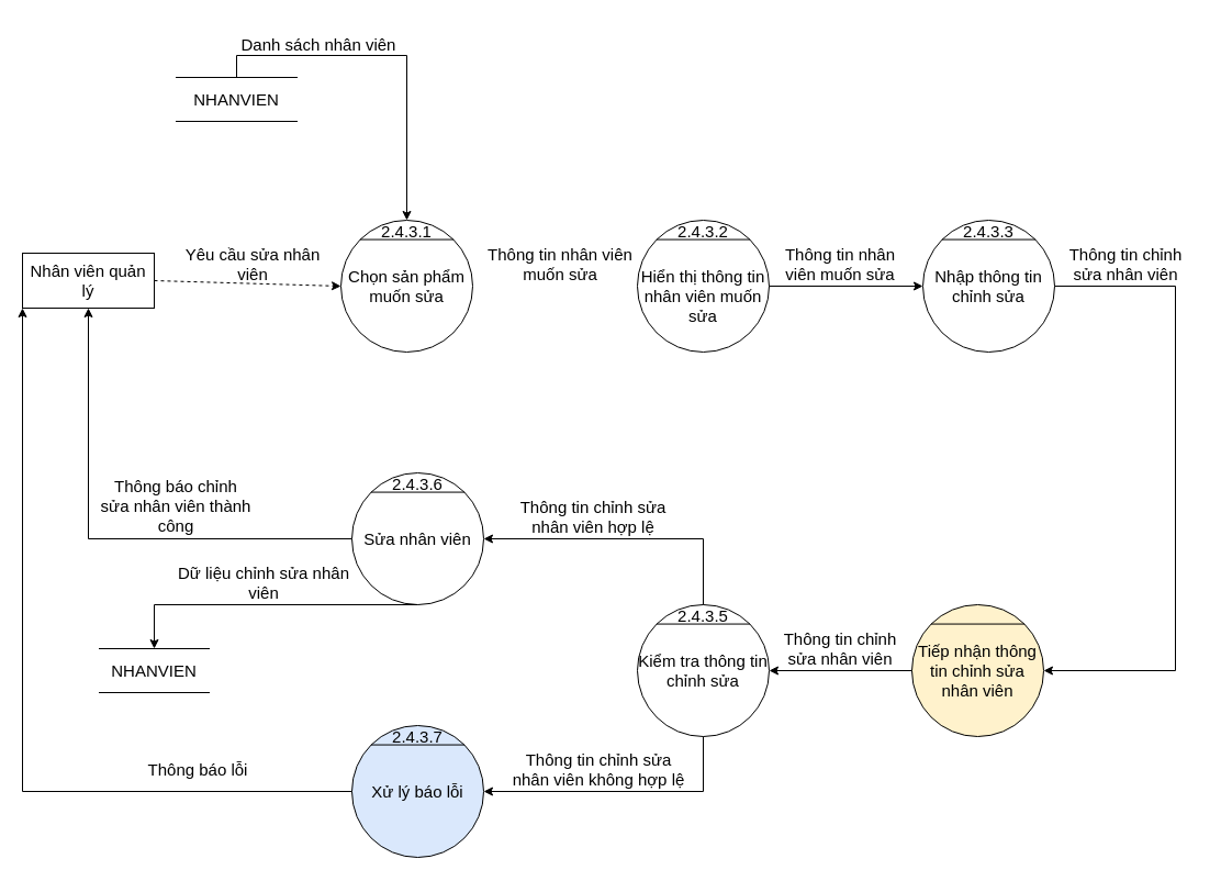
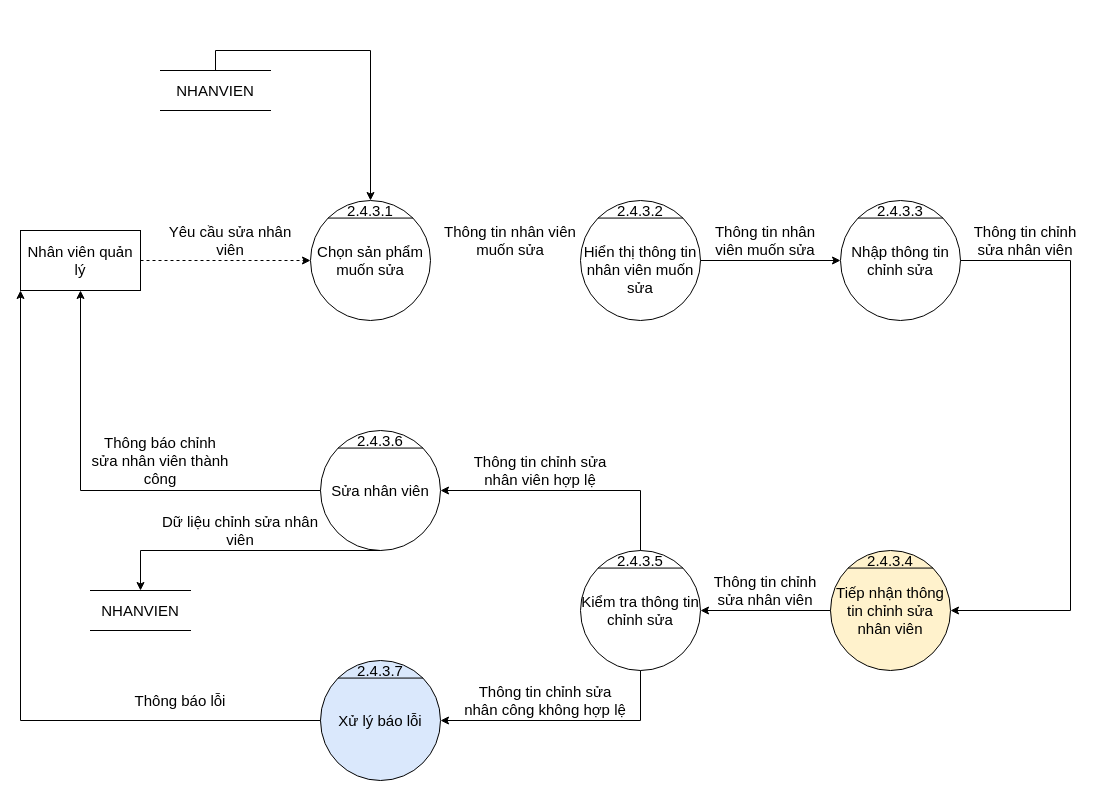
- <mxCell id="43" value="Danh sách nhân viên" style="text;html=1;strokeColor=none;fillColor=none;align=center;verticalAlign=middle;whiteSpace=wrap;rounded=0;fontSize=15;" vertex="1" parent="1"><mxGeometry x="210" y="20" width="160" height="40" as="geometry" /></mxCell>
- <mxCell id="5" value="Nhân viên quản lý" style="rounded=0;whiteSpace=wrap;html=1;fontSize=15;" vertex="1" parent="1"><mxGeometry x="20" y="230" width="120" height="50" as="geometry" /></mxCell>
+ <mxCell id="5" value="Nhân viên quản lý" style="rounded=0;whiteSpace=wrap;html=1;fontSize=15;" vertex="1" parent="1"><mxGeometry x="20" y="230" width="120" height="60" as="geometry" /></mxCell>
+ <mxCell id="25" value="2.4.3.4" style="text;html=1;strokeColor=none;fillColor=none;align=center;verticalAlign=middle;whiteSpace=wrap;rounded=0;fontSize=15;" vertex="1" parent="1"><mxGeometry x="870" y="550" width="40" height="20" as="geometry" /></mxCell>
- <mxCell id="36" value="Thông tin chỉnh sửa nhân viên không hợp lệ" style="text;html=1;strokeColor=none;fillColor=none;align=center;verticalAlign=middle;whiteSpace=wrap;rounded=0;fontSize=15;" vertex="1" parent="1"><mxGeometry x="460" y="680" width="170" height="40" as="geometry" /></mxCell>
+ <mxCell id="36" value="Thông tin chỉnh sửa nhân công không hợp lệ" style="text;html=1;strokeColor=none;fillColor=none;align=center;verticalAlign=middle;whiteSpace=wrap;rounded=0;fontSize=15;" vertex="1" parent="1"><mxGeometry x="460" y="680" width="170" height="40" as="geometry" /></mxCell>
